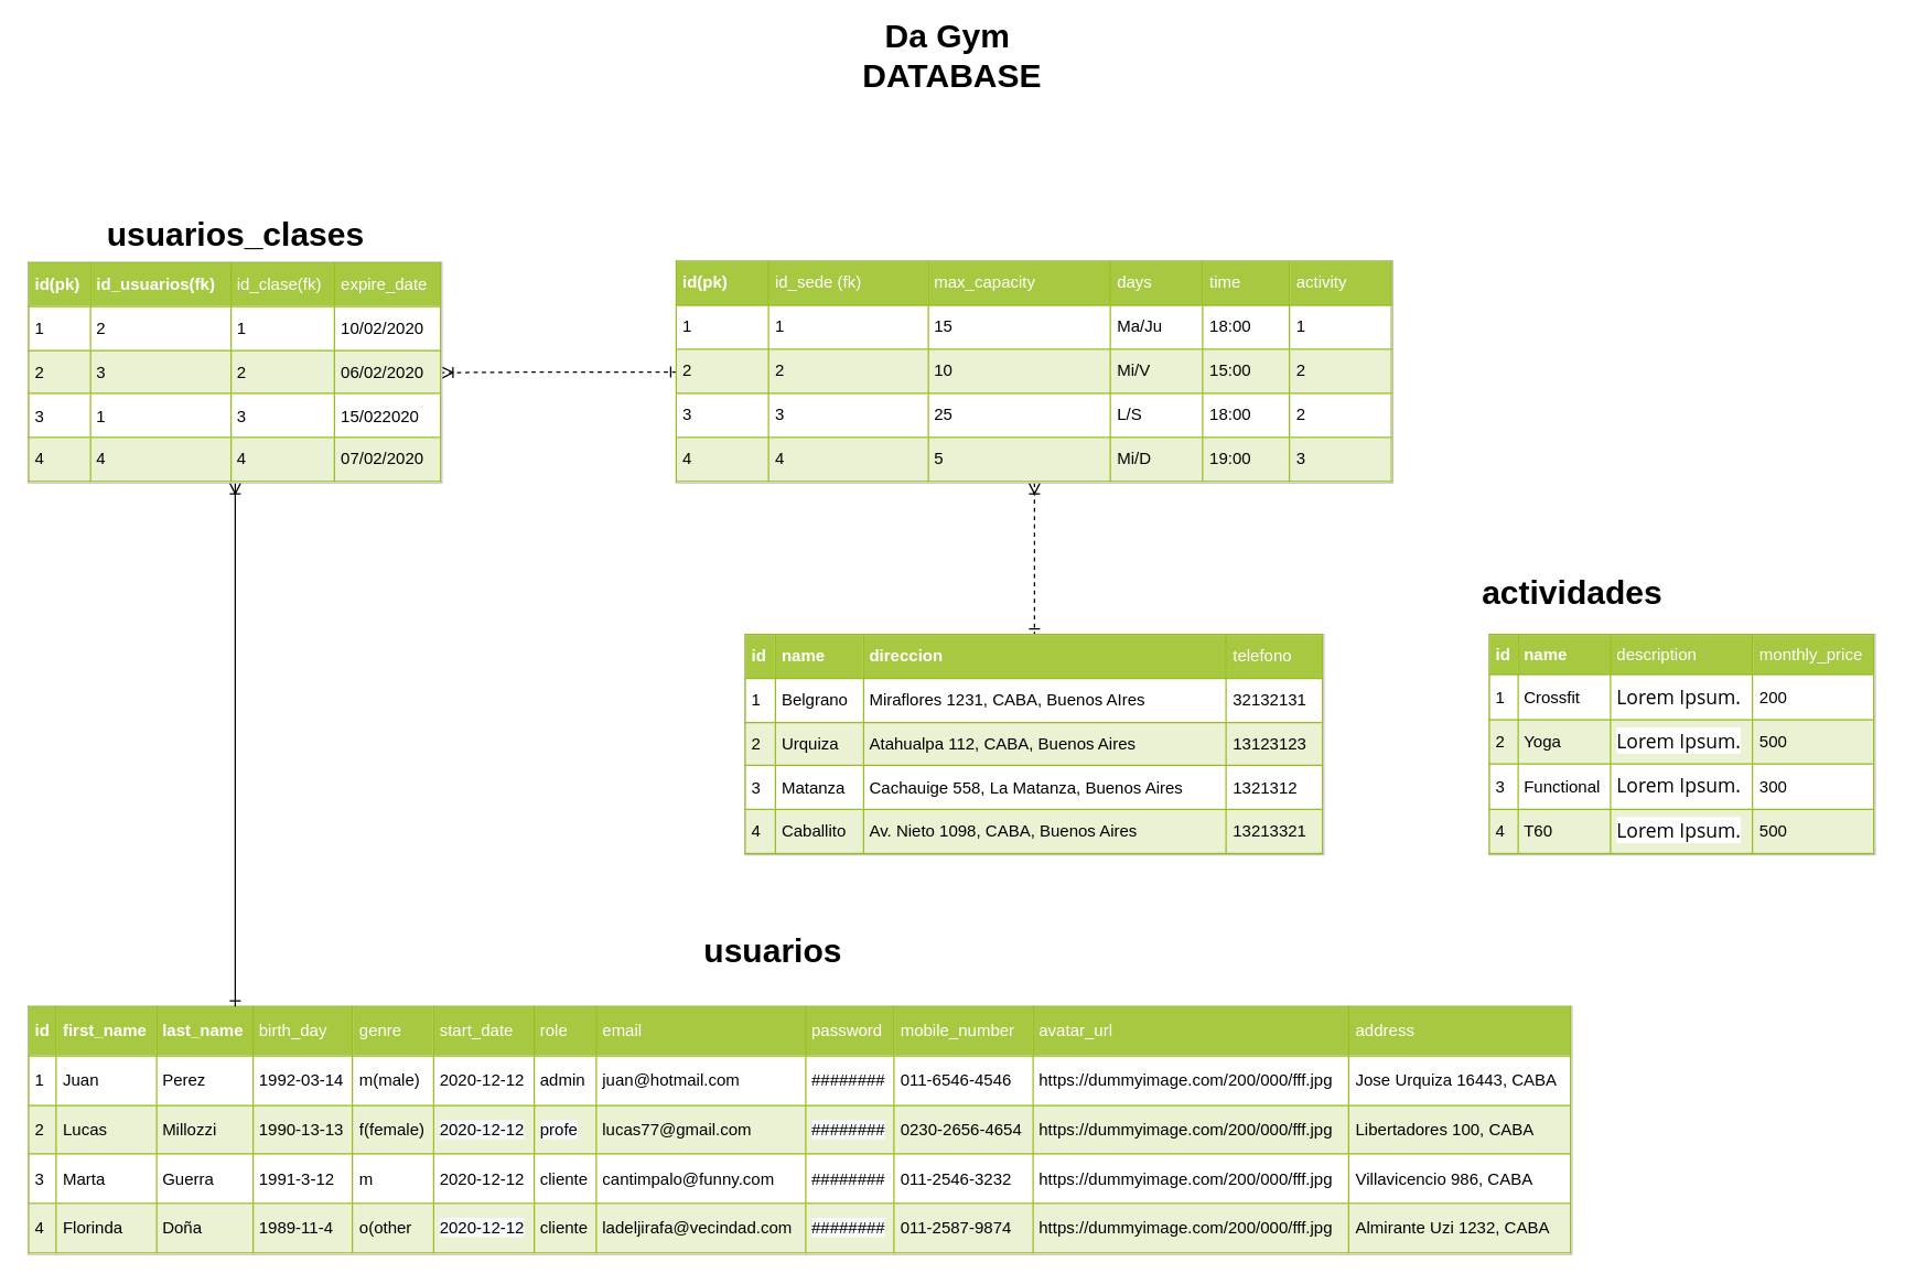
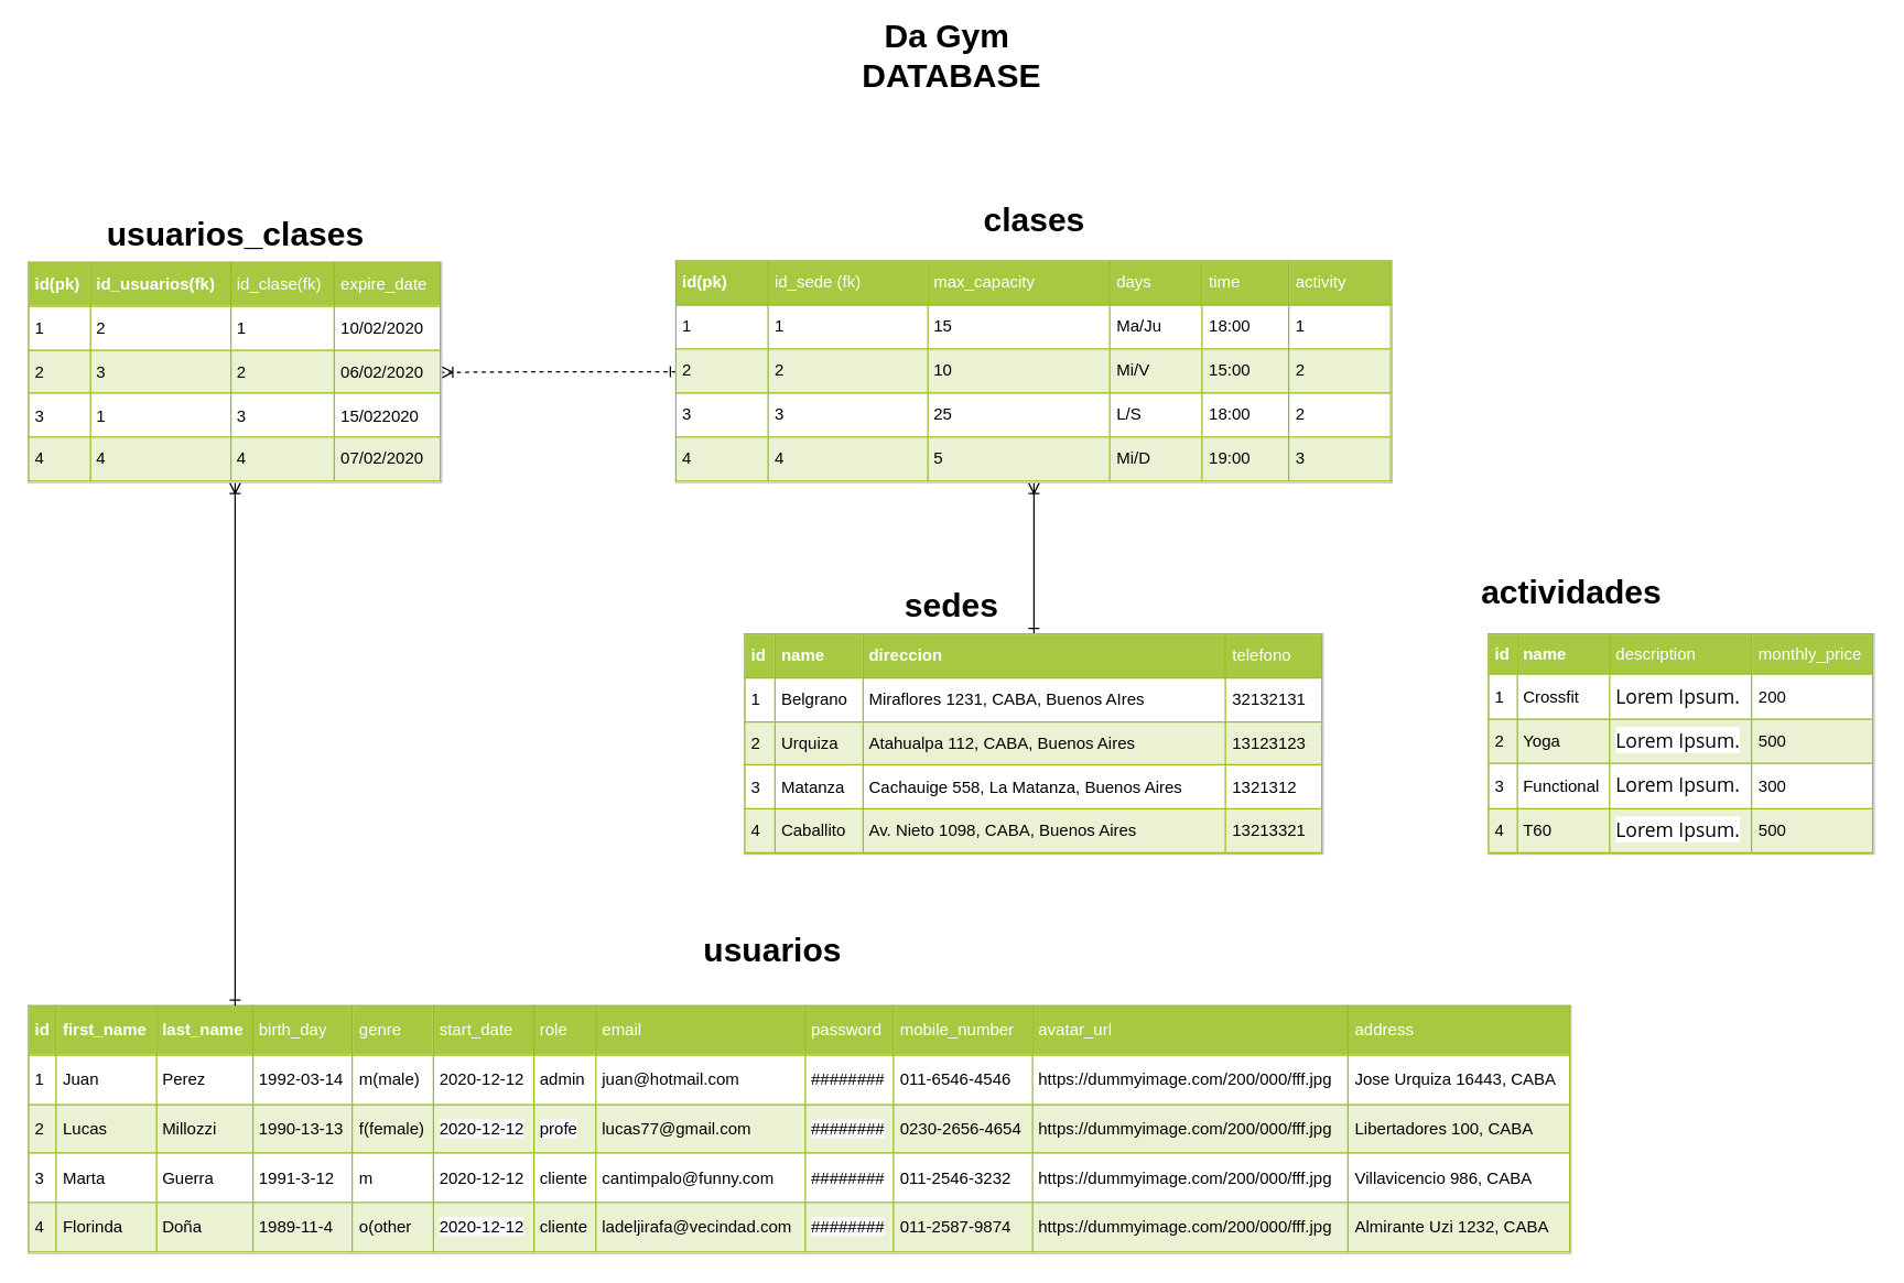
+ <mxCell id="7" value="clases" style="text;strokeColor=none;fillColor=none;html=1;fontSize=24;fontStyle=1;verticalAlign=middle;align=center;" parent="1" vertex="1"><mxGeometry x="630" y="140" width="240" height="40" as="geometry" /></mxCell>
- <mxCell id="4" style="edgeStyle=orthogonalEdgeStyle;rounded=0;orthogonalLoop=1;jettySize=auto;html=1;exitX=0.5;exitY=1;exitDx=0;exitDy=0;entryX=0.5;entryY=0;entryDx=0;entryDy=0;startArrow=ERoneToMany;startFill=0;endArrow=ERone;endFill=0;strokeWidth=1;dashed=1;" parent="1" source="6" target="8" edge="1"><mxGeometry relative="1" as="geometry" /></mxCell>
+ <mxCell id="4" style="edgeStyle=orthogonalEdgeStyle;rounded=0;orthogonalLoop=1;jettySize=auto;html=1;exitX=0.5;exitY=1;exitDx=0;exitDy=0;entryX=0.5;entryY=0;entryDx=0;entryDy=0;startArrow=ERoneToMany;startFill=0;endArrow=ERone;endFill=0;strokeWidth=1;" parent="1" source="6" target="8" edge="1"><mxGeometry relative="1" as="geometry" /></mxCell>
+ <mxCell id="9" value="sedes" style="text;strokeColor=none;fillColor=none;html=1;fontSize=24;fontStyle=1;verticalAlign=middle;align=center;" parent="1" vertex="1"><mxGeometry x="640" y="420" width="100" height="40" as="geometry" /></mxCell>
